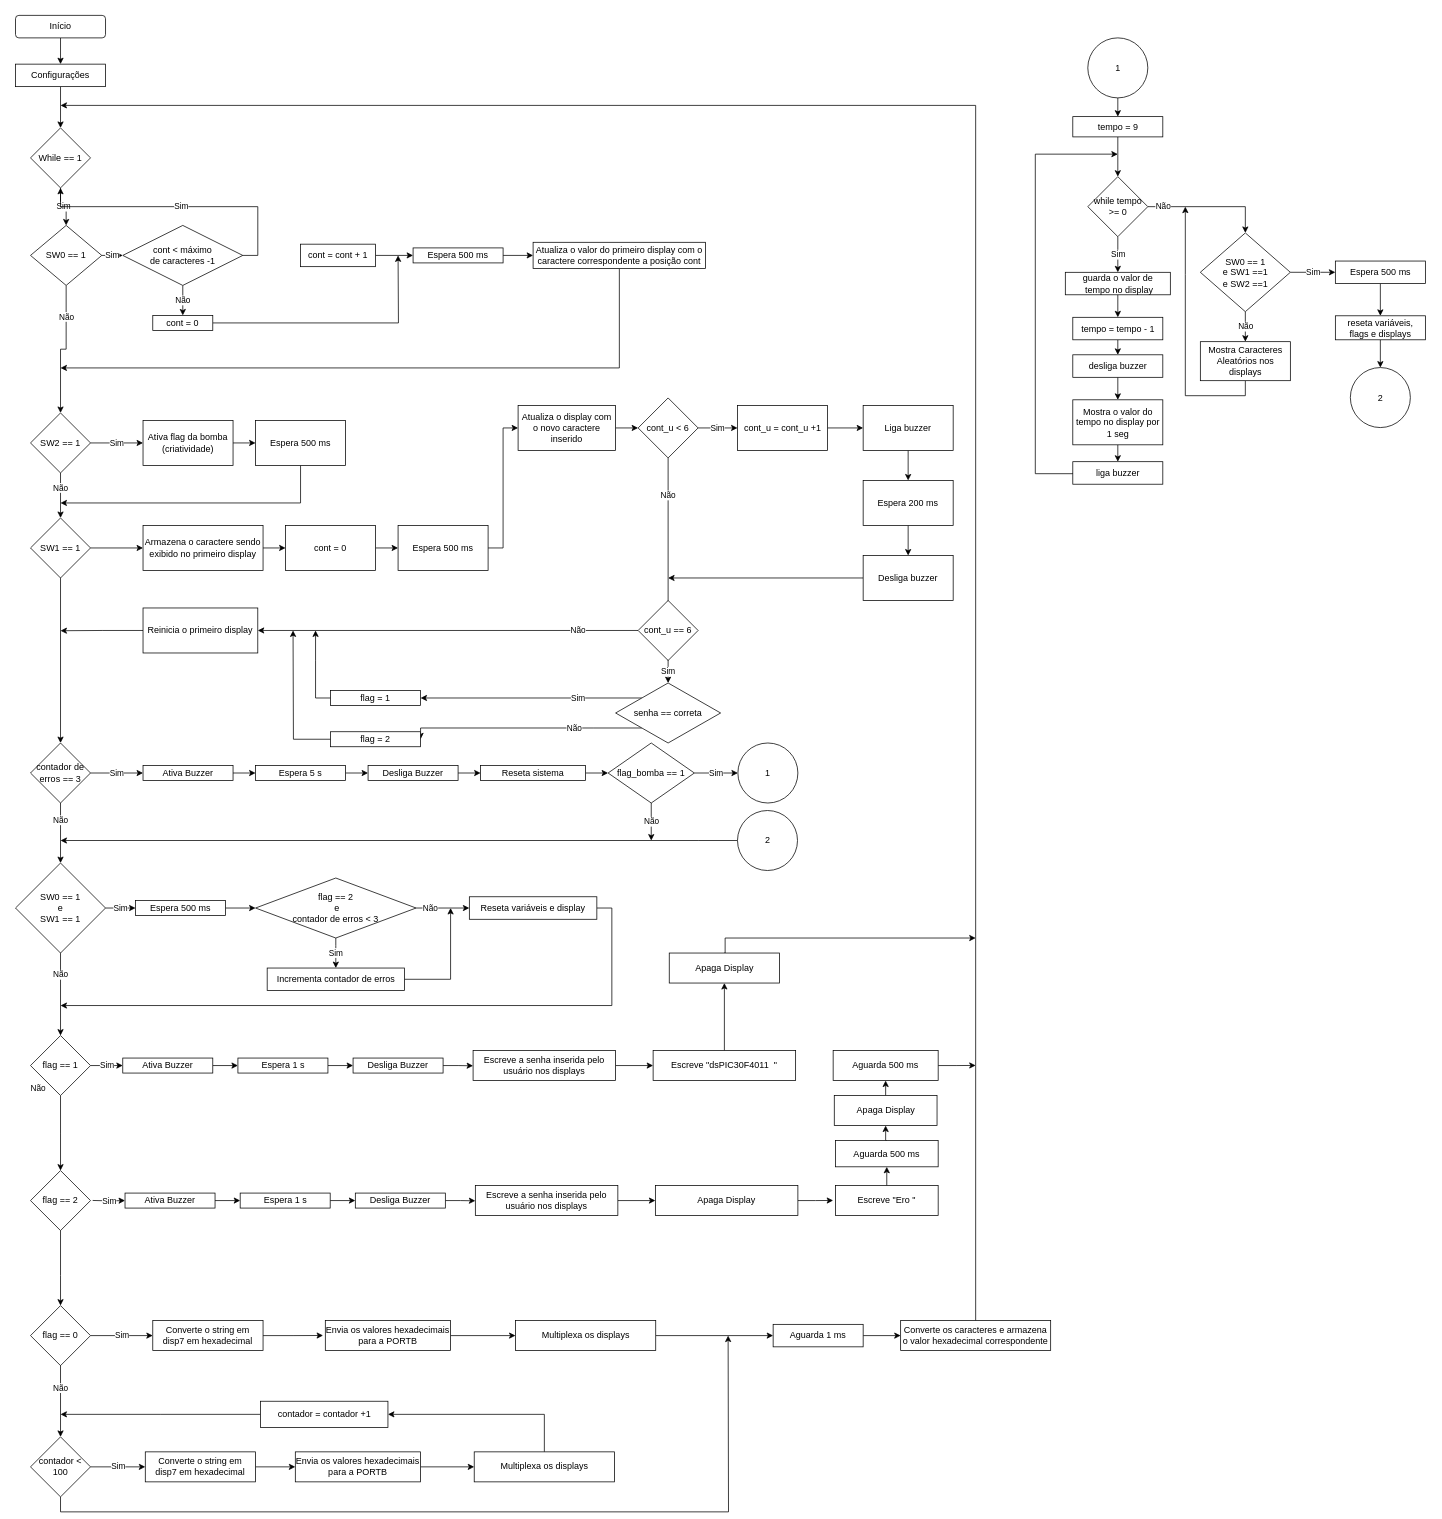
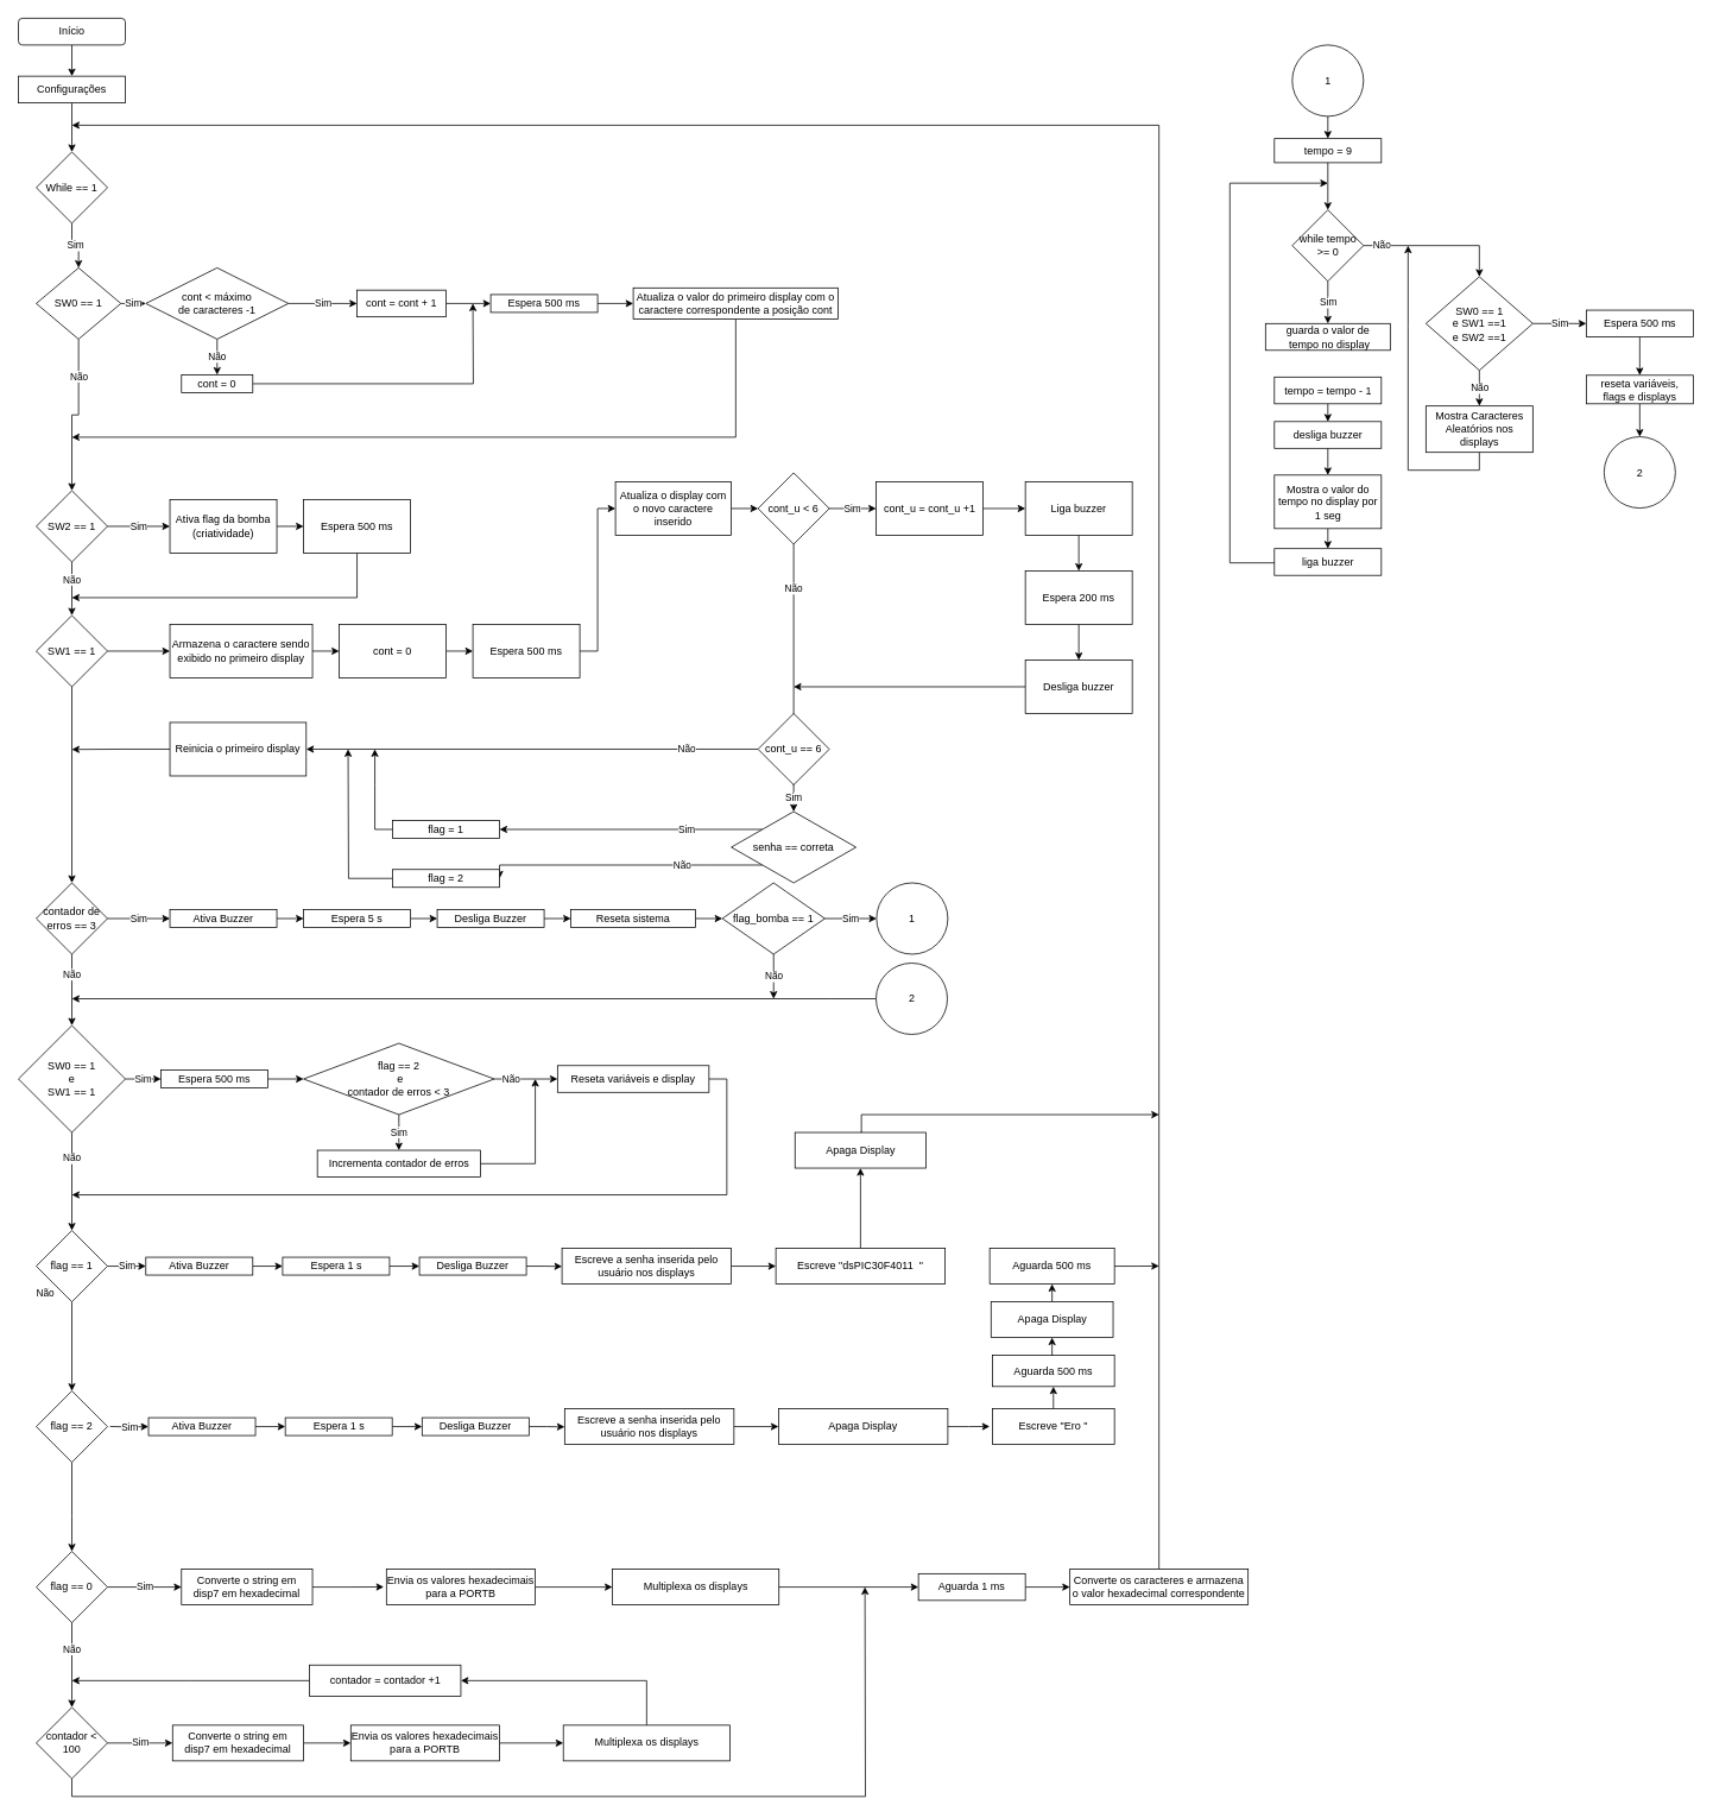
- <mxCell id="11" value="Sim" style="edgeStyle=orthogonalEdgeStyle;rounded=0;orthogonalLoop=1;jettySize=auto;html=1;exitX=1;exitY=0.5;exitDx=0;exitDy=0;" edge="1" parent="1" source="13" target="7"><mxGeometry relative="1" as="geometry" /></mxCell>
+ <mxCell id="11" value="Sim" style="edgeStyle=orthogonalEdgeStyle;rounded=0;orthogonalLoop=1;jettySize=auto;html=1;exitX=1;exitY=0.5;exitDx=0;exitDy=0;entryX=0;entryY=0.5;entryDx=0;entryDy=0;" edge="1" parent="1" source="13" target="15"><mxGeometry relative="1" as="geometry" /></mxCell>
- <mxCell id="113" style="edgeStyle=orthogonalEdgeStyle;rounded=0;orthogonalLoop=1;jettySize=auto;html=1;exitX=0.5;exitY=1;exitDx=0;exitDy=0;entryX=0.5;entryY=0;entryDx=0;entryDy=0;" edge="1" parent="1" source="114" target="118"><mxGeometry relative="1" as="geometry" /></mxCell>
